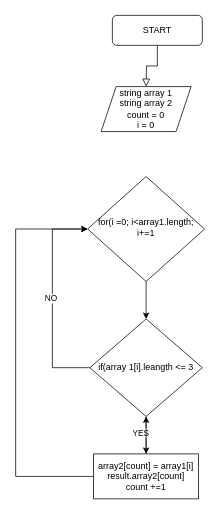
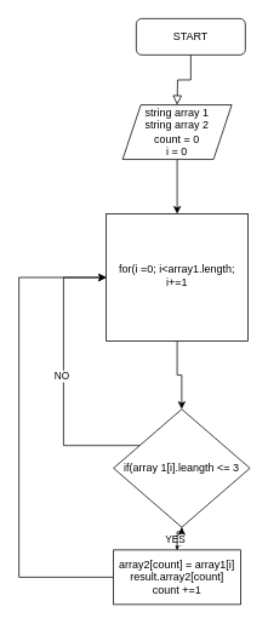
+ <mxCell id="6" value="" style="edgeStyle=orthogonalEdgeStyle;rounded=0;orthogonalLoop=1;jettySize=auto;html=1;" edge="1" parent="1" source="7" target="5"><mxGeometry relative="1" as="geometry" /></mxCell>
- <mxCell id="5" value="&lt;div&gt;for(i =0; i&amp;lt;array1.length;&lt;/div&gt;&lt;div&gt;i+=1&lt;br&gt;&lt;/div&gt;" style="rhombus;whiteSpace=wrap;html=1;shadow=0;fontFamily=Helvetica;fontSize=12;align=center;strokeWidth=1;spacing=6;spacingTop=-4;" parent="1" vertex="1"><mxGeometry x="116" y="235" width="156" height="140" as="geometry" /></mxCell>
+ <mxCell id="5" value="&lt;div&gt;for(i =0; i&amp;lt;array1.length;&lt;/div&gt;&lt;div&gt;i+=1&lt;br&gt;&lt;/div&gt;" style="whiteSpace=wrap;html=1;shadow=0;fontFamily=Helvetica;fontSize=12;align=center;strokeWidth=1;spacing=6;spacingTop=-4;rounded=0;" parent="1" vertex="1"><mxGeometry x="116" y="235" width="156" height="140" as="geometry" /></mxCell>
- <mxCell id="12" value="if(array 1[i].leangth &amp;lt;= 3" style="rhombus;whiteSpace=wrap;html=1;" vertex="1" parent="1"><mxGeometry x="119" y="425" width="150" height="130" as="geometry" /></mxCell>
+ <mxCell id="12" value="if(array 1[i].leangth &amp;lt;= 3" style="rhombus;whiteSpace=wrap;html=1;" vertex="1" parent="1"><mxGeometry x="124" y="450" width="150" height="130" as="geometry" /></mxCell>
